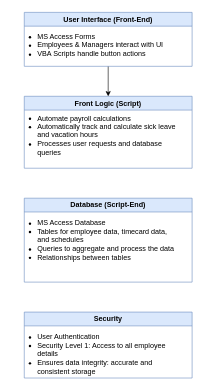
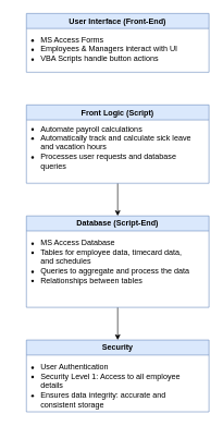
- <mxCell id="2" style="edgeStyle=orthogonalEdgeStyle;rounded=0;orthogonalLoop=1;jettySize=auto;html=1;entryX=0.5;entryY=0;entryDx=0;entryDy=0;" edge="1" parent="1" source="3" target="6"><mxGeometry relative="1" as="geometry" /></mxCell>
+ <mxCell id="5" style="edgeStyle=orthogonalEdgeStyle;rounded=0;orthogonalLoop=1;jettySize=auto;html=1;entryX=0.5;entryY=0;entryDx=0;entryDy=0;" edge="1" parent="1" source="6" target="9"><mxGeometry relative="1" as="geometry" /></mxCell>
+ <mxCell id="8" style="edgeStyle=orthogonalEdgeStyle;rounded=0;orthogonalLoop=1;jettySize=auto;html=1;entryX=0.5;entryY=0;entryDx=0;entryDy=0;" edge="1" parent="1" source="9" target="11"><mxGeometry relative="1" as="geometry" /></mxCell>
